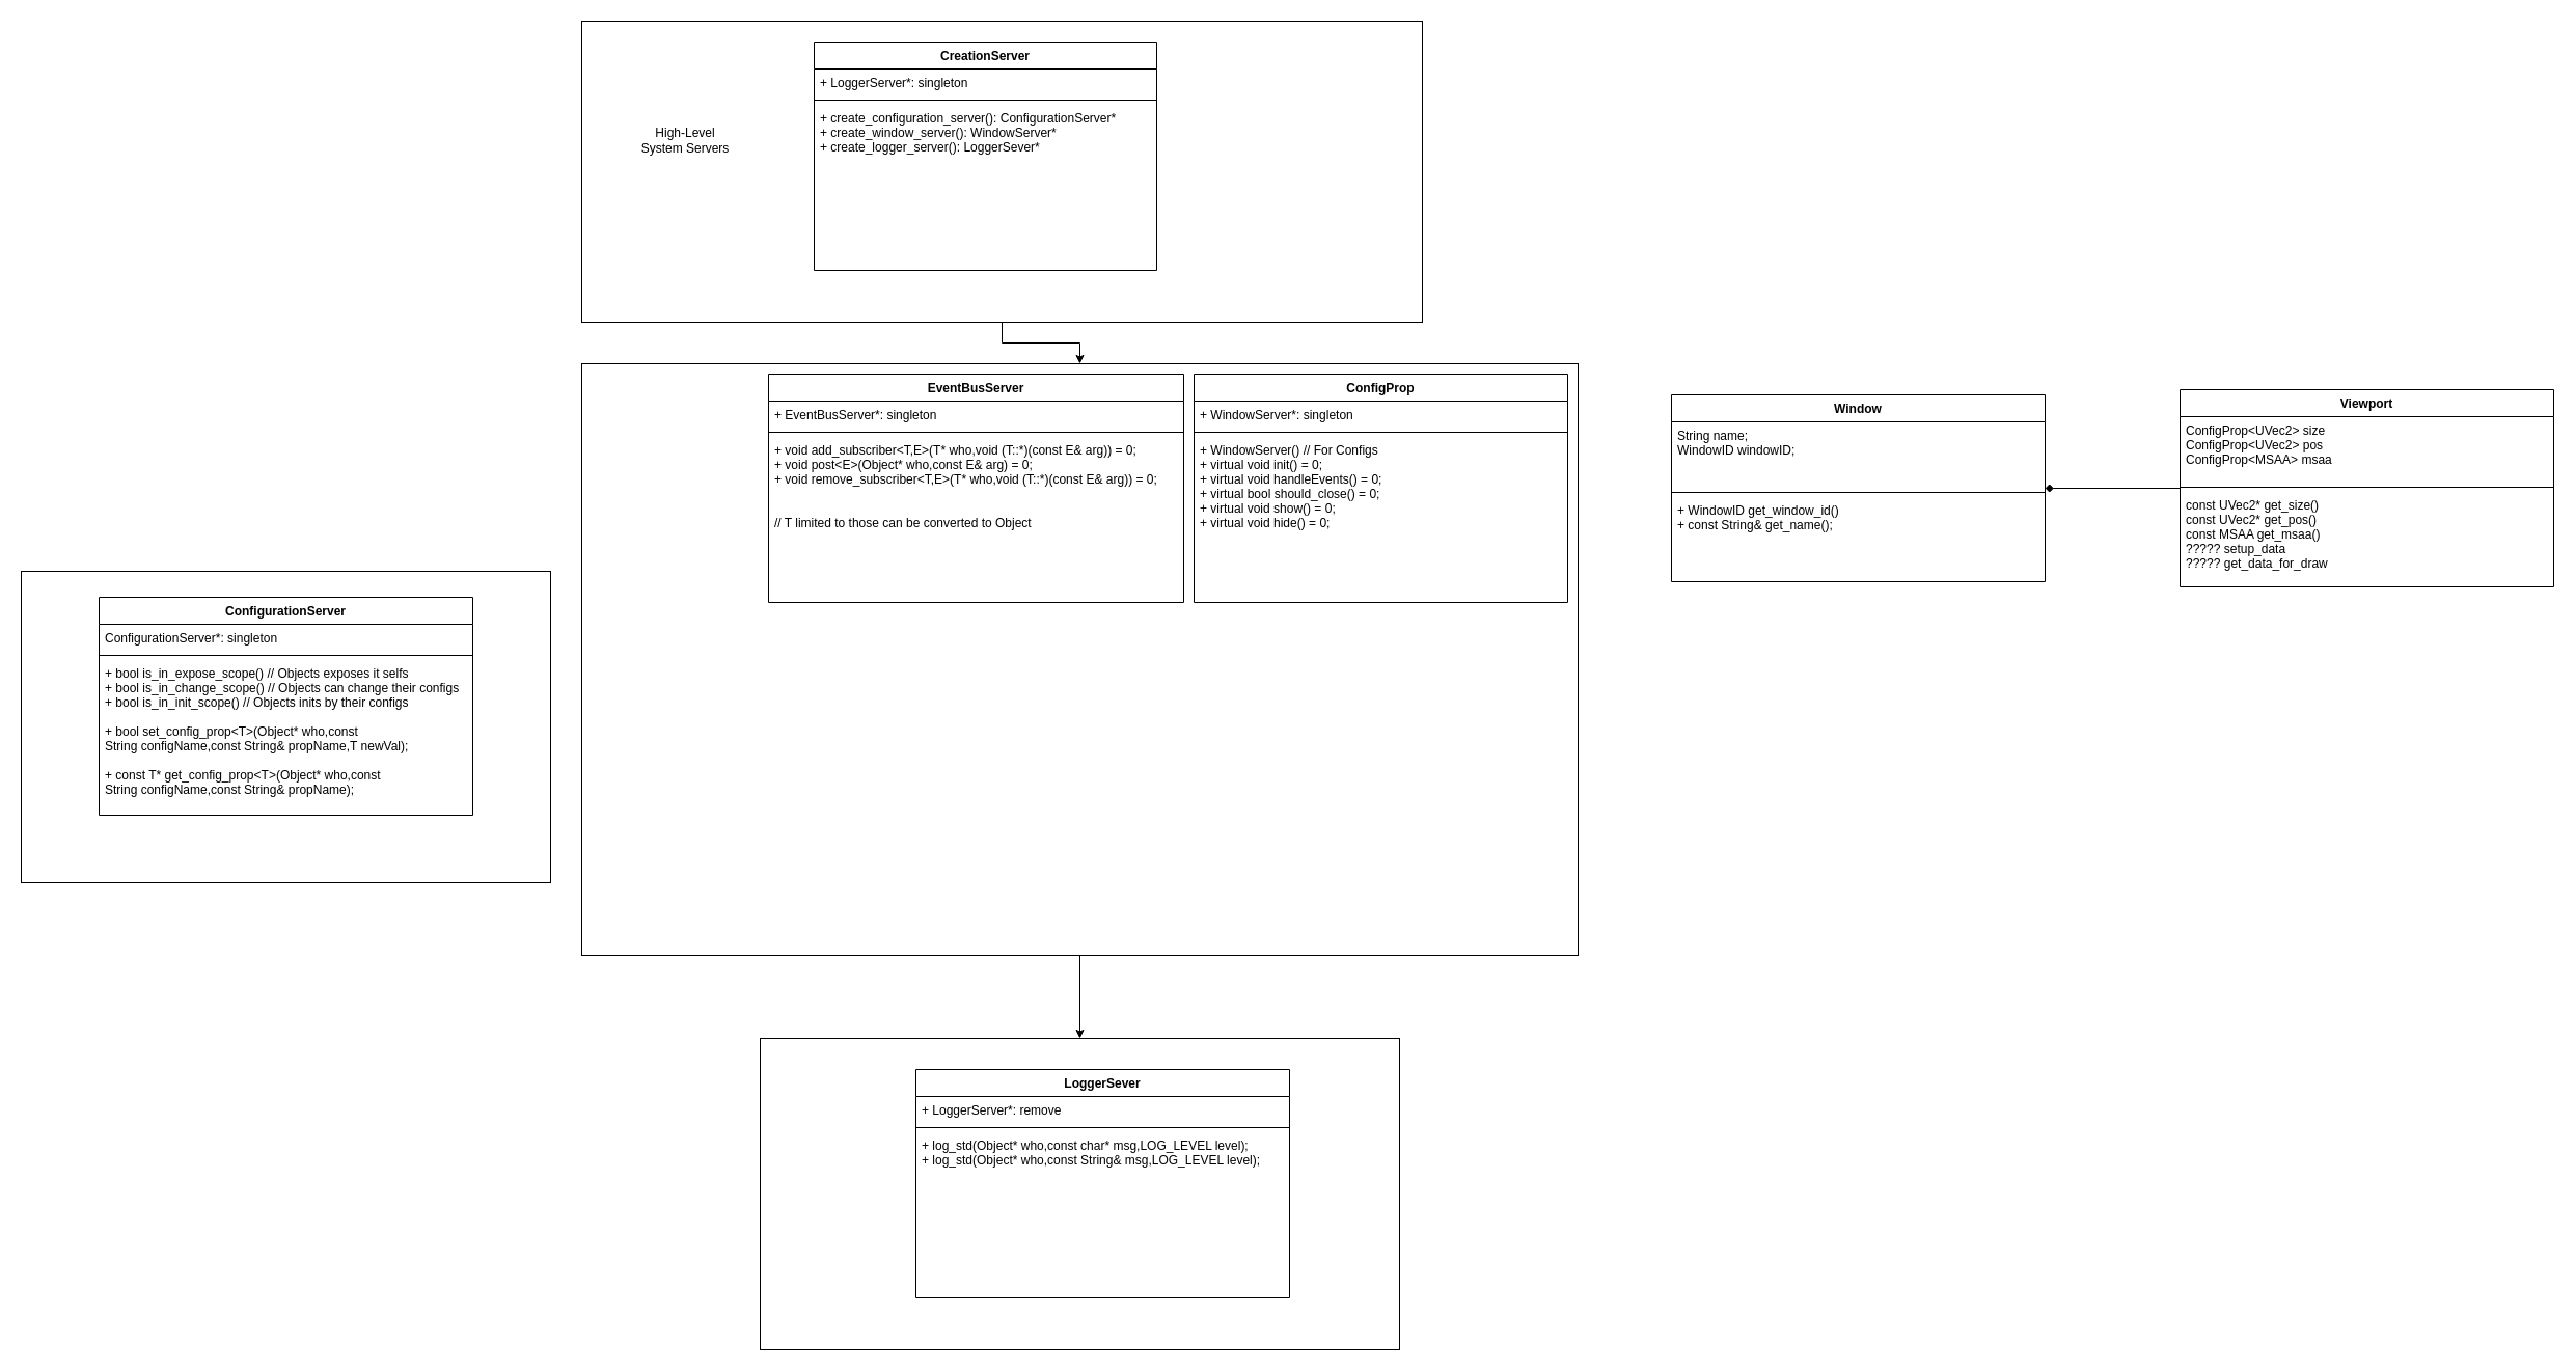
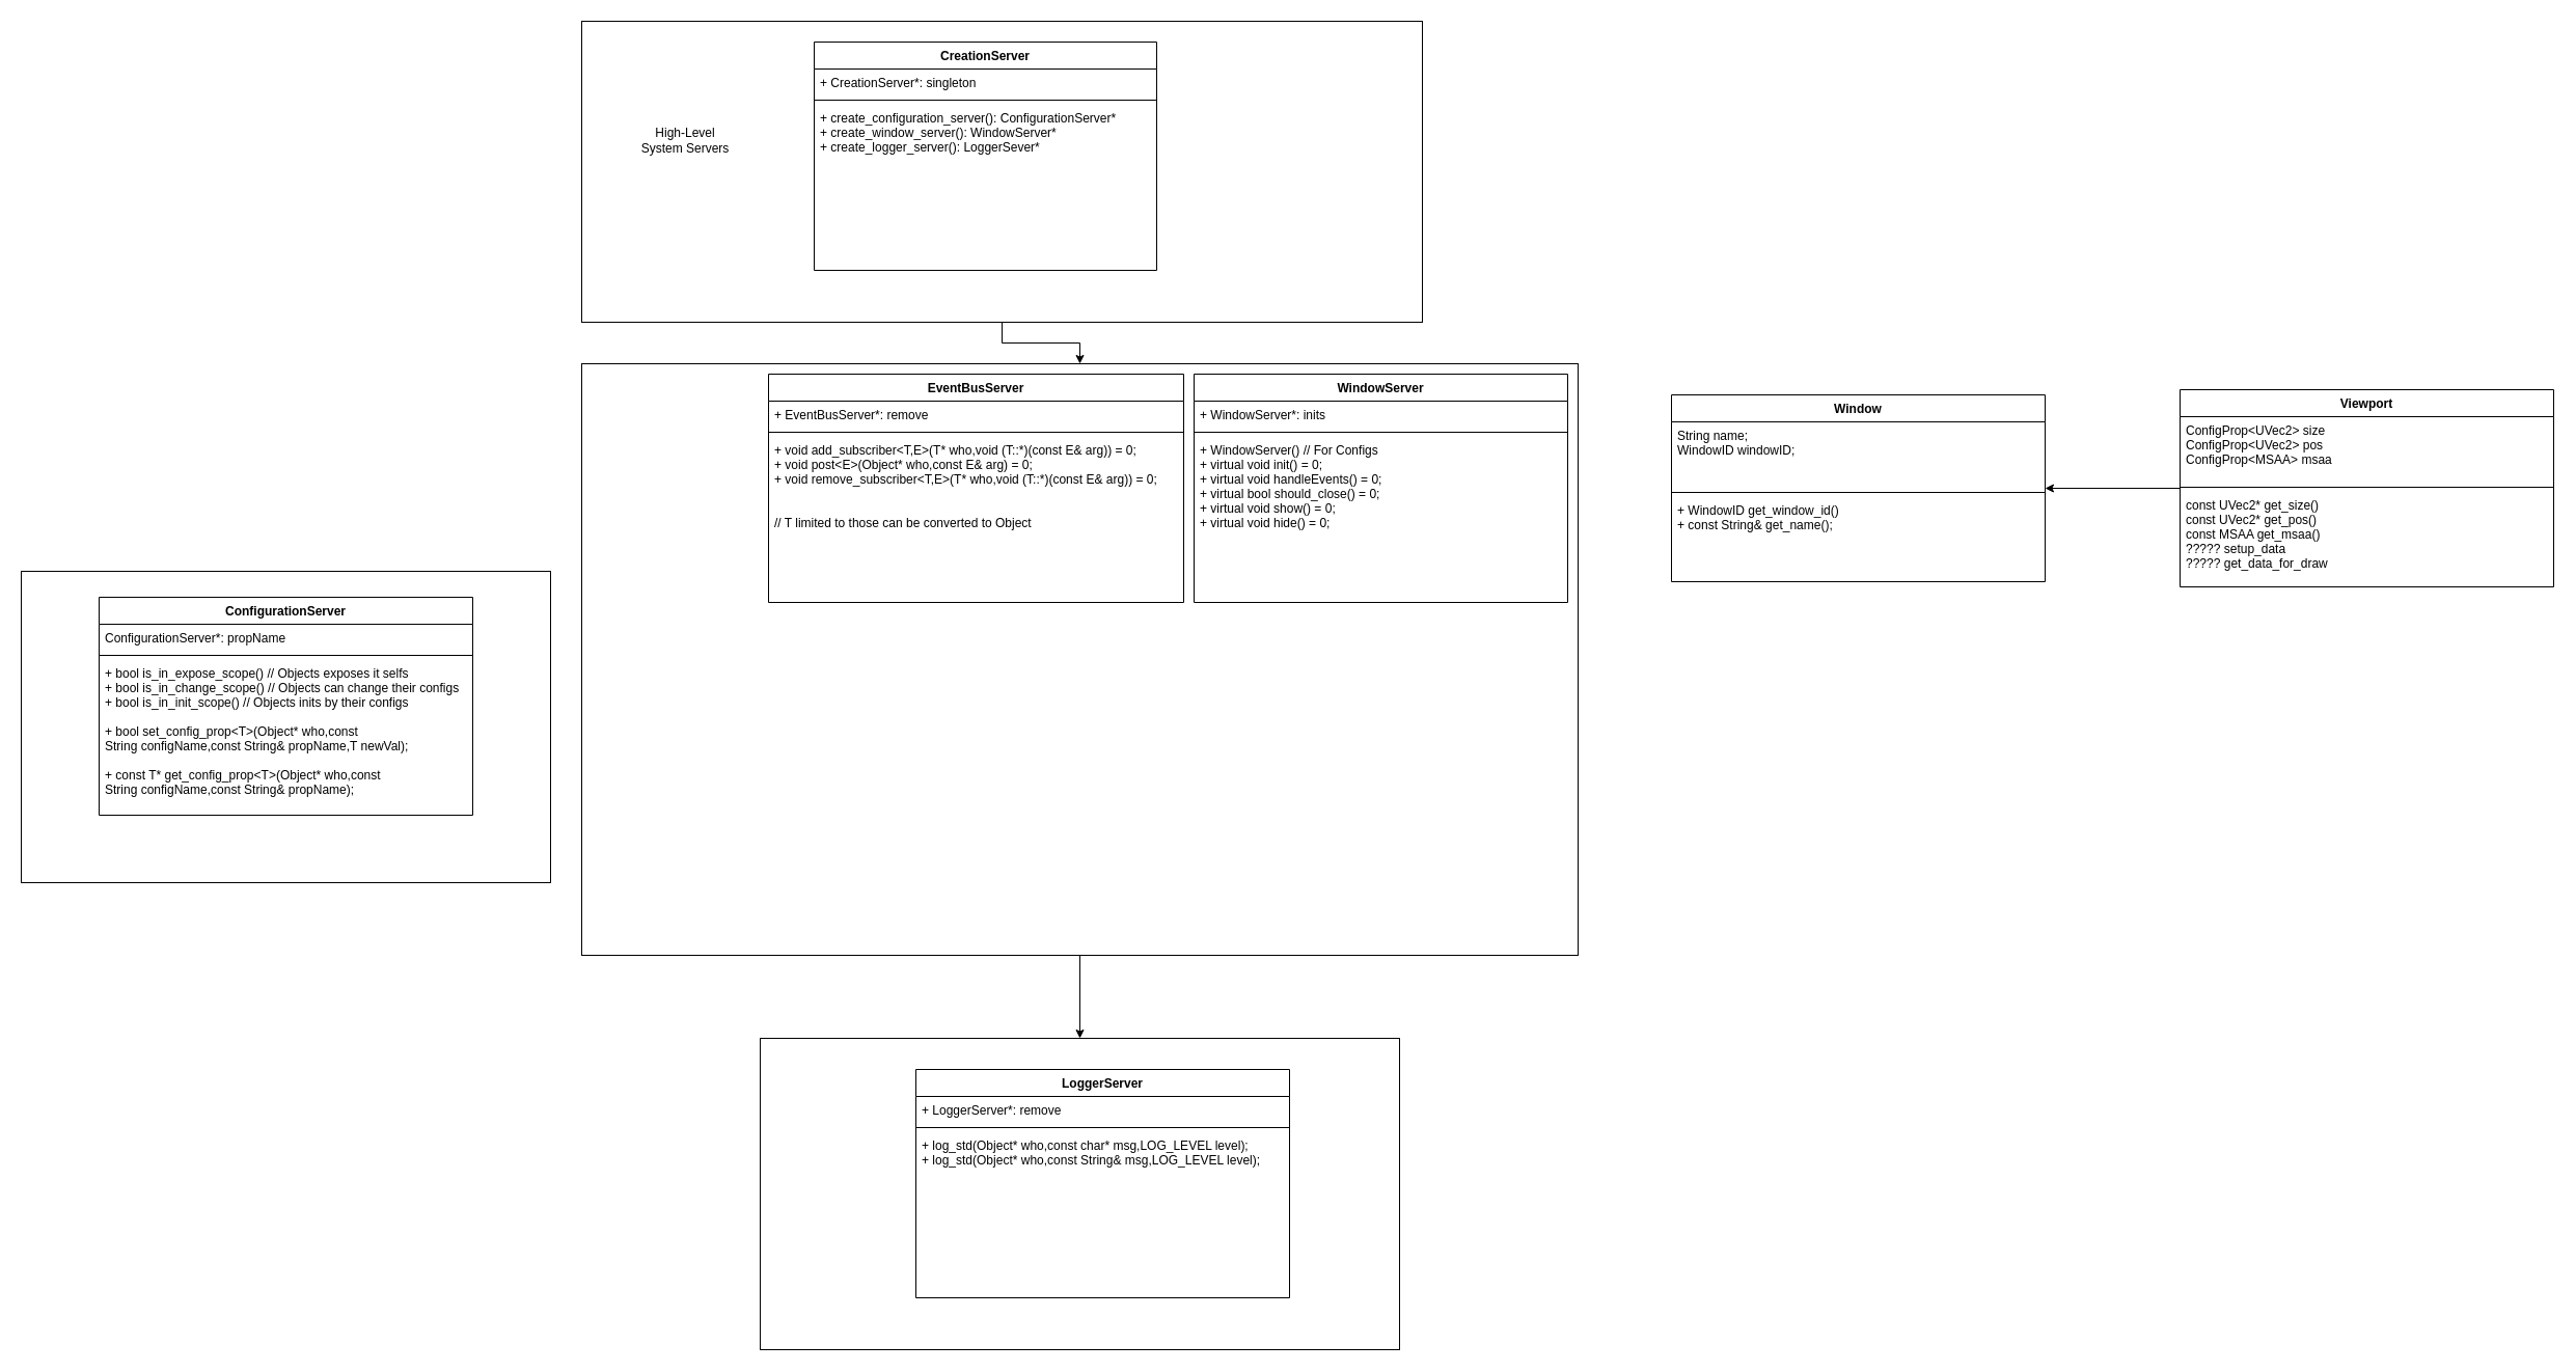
- <mxCell id="5" value="+ LoggerServer*: singleton " style="text;strokeColor=none;fillColor=none;align=left;verticalAlign=top;spacingLeft=4;spacingRight=4;overflow=hidden;rotatable=0;points=[[0,0.5],[1,0.5]];portConstraint=eastwest;" parent="4" vertex="1"><mxGeometry y="26" width="330" height="26" as="geometry" /></mxCell>
+ <mxCell id="5" value="+ CreationServer*: singleton " style="text;strokeColor=none;fillColor=none;align=left;verticalAlign=top;spacingLeft=4;spacingRight=4;overflow=hidden;rotatable=0;points=[[0,0.5],[1,0.5]];portConstraint=eastwest;" parent="4" vertex="1"><mxGeometry y="26" width="330" height="26" as="geometry" /></mxCell>
- <mxCell id="11" value="ConfigProp" style="swimlane;fontStyle=1;align=center;verticalAlign=top;childLayout=stackLayout;horizontal=1;startSize=26;horizontalStack=0;resizeParent=1;resizeParentMax=0;resizeLast=0;collapsible=1;marginBottom=0;" parent="1" vertex="1"><mxGeometry x="1150" y="360" width="360" height="220" as="geometry" /></mxCell>
+ <mxCell id="11" value="WindowServer" style="swimlane;fontStyle=1;align=center;verticalAlign=top;childLayout=stackLayout;horizontal=1;startSize=26;horizontalStack=0;resizeParent=1;resizeParentMax=0;resizeLast=0;collapsible=1;marginBottom=0;" parent="1" vertex="1"><mxGeometry x="1150" y="360" width="360" height="220" as="geometry" /></mxCell>
- <mxCell id="35" value="+ EventBusServer*: singleton " style="text;strokeColor=none;fillColor=none;align=left;verticalAlign=top;spacingLeft=4;spacingRight=4;overflow=hidden;rotatable=0;points=[[0,0.5],[1,0.5]];portConstraint=eastwest;" vertex="1" parent="34"><mxGeometry y="26" width="400" height="26" as="geometry" /></mxCell>
+ <mxCell id="35" value="+ EventBusServer*: remove " style="text;strokeColor=none;fillColor=none;align=left;verticalAlign=top;spacingLeft=4;spacingRight=4;overflow=hidden;rotatable=0;points=[[0,0.5],[1,0.5]];portConstraint=eastwest;" vertex="1" parent="34"><mxGeometry y="26" width="400" height="26" as="geometry" /></mxCell>
- <mxCell id="12" value="+ WindowServer*: singleton " style="text;strokeColor=none;fillColor=none;align=left;verticalAlign=top;spacingLeft=4;spacingRight=4;overflow=hidden;rotatable=0;points=[[0,0.5],[1,0.5]];portConstraint=eastwest;" parent="11" vertex="1"><mxGeometry y="26" width="360" height="26" as="geometry" /></mxCell>
+ <mxCell id="12" value="+ WindowServer*: inits " style="text;strokeColor=none;fillColor=none;align=left;verticalAlign=top;spacingLeft=4;spacingRight=4;overflow=hidden;rotatable=0;points=[[0,0.5],[1,0.5]];portConstraint=eastwest;" parent="11" vertex="1"><mxGeometry y="26" width="360" height="26" as="geometry" /></mxCell>
- <mxCell id="19" style="edgeStyle=orthogonalEdgeStyle;rounded=0;orthogonalLoop=1;jettySize=auto;html=1;endArrow=diamond;" parent="1" source="20" target="15" edge="1"><mxGeometry relative="1" as="geometry" /></mxCell>
+ <mxCell id="19" style="edgeStyle=orthogonalEdgeStyle;rounded=0;orthogonalLoop=1;jettySize=auto;html=1;" parent="1" source="20" target="15" edge="1"><mxGeometry relative="1" as="geometry" /></mxCell>
- <mxCell id="26" value="ConfigurationServer*: singleton " style="text;strokeColor=none;fillColor=none;align=left;verticalAlign=top;spacingLeft=4;spacingRight=4;overflow=hidden;rotatable=0;points=[[0,0.5],[1,0.5]];portConstraint=eastwest;" parent="25" vertex="1"><mxGeometry y="26" width="360" height="26" as="geometry" /></mxCell>
+ <mxCell id="26" value="ConfigurationServer*: propName " style="text;strokeColor=none;fillColor=none;align=left;verticalAlign=top;spacingLeft=4;spacingRight=4;overflow=hidden;rotatable=0;points=[[0,0.5],[1,0.5]];portConstraint=eastwest;" parent="25" vertex="1"><mxGeometry y="26" width="360" height="26" as="geometry" /></mxCell>
- <mxCell id="30" value="LoggerSever" style="swimlane;fontStyle=1;align=center;verticalAlign=top;childLayout=stackLayout;horizontal=1;startSize=26;horizontalStack=0;resizeParent=1;resizeParentMax=0;resizeLast=0;collapsible=1;marginBottom=0;" parent="1" vertex="1"><mxGeometry x="882" y="1030" width="360" height="220" as="geometry" /></mxCell>
+ <mxCell id="30" value="LoggerServer" style="swimlane;fontStyle=1;align=center;verticalAlign=top;childLayout=stackLayout;horizontal=1;startSize=26;horizontalStack=0;resizeParent=1;resizeParentMax=0;resizeLast=0;collapsible=1;marginBottom=0;" parent="1" vertex="1"><mxGeometry x="882" y="1030" width="360" height="220" as="geometry" /></mxCell>
